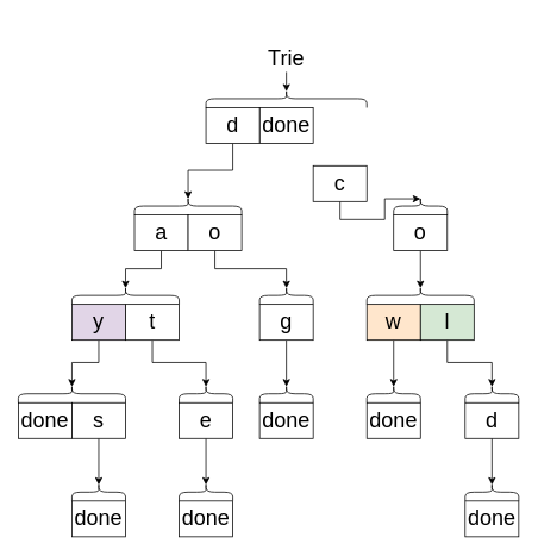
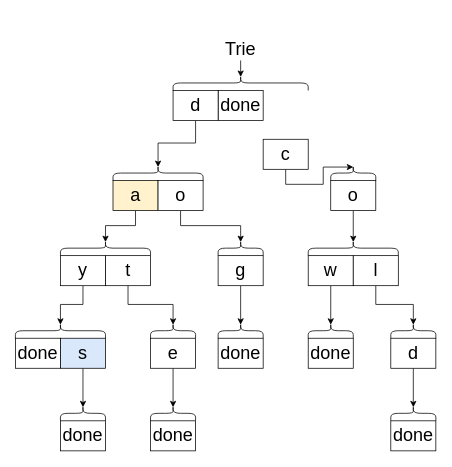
- <mxCell id="8" value="&lt;font style=&quot;font-size: 24px&quot;&gt;a&lt;/font&gt;" style="rounded=0;whiteSpace=wrap;html=1;align=center;" vertex="1" parent="1"><mxGeometry x="150" y="240" width="60" height="40" as="geometry" /></mxCell>
+ <mxCell id="8" value="&lt;font style=&quot;font-size: 24px&quot;&gt;a&lt;/font&gt;" style="rounded=0;whiteSpace=wrap;html=1;align=center;fillColor=#fff2cc;" vertex="1" parent="1"><mxGeometry x="150" y="240" width="60" height="40" as="geometry" /></mxCell>
- <mxCell id="19" value="&lt;font style=&quot;font-size: 24px&quot;&gt;y&lt;/font&gt;" style="rounded=0;whiteSpace=wrap;html=1;align=center;fillColor=#e1d5e7;" vertex="1" parent="1"><mxGeometry x="80" y="340" width="60" height="40" as="geometry" /></mxCell>
+ <mxCell id="19" value="&lt;font style=&quot;font-size: 24px&quot;&gt;y&lt;/font&gt;" style="rounded=0;whiteSpace=wrap;html=1;align=center;" vertex="1" parent="1"><mxGeometry x="80" y="340" width="60" height="40" as="geometry" /></mxCell>
- <mxCell id="37" value="&lt;font style=&quot;font-size: 24px&quot;&gt;w&lt;/font&gt;" style="rounded=0;whiteSpace=wrap;html=1;align=center;fillColor=#ffe6cc;" vertex="1" parent="1"><mxGeometry x="410" y="340" width="60" height="40" as="geometry" /></mxCell>
+ <mxCell id="37" value="&lt;font style=&quot;font-size: 24px&quot;&gt;w&lt;/font&gt;" style="rounded=0;whiteSpace=wrap;html=1;align=center;" vertex="1" parent="1"><mxGeometry x="410" y="340" width="60" height="40" as="geometry" /></mxCell>
- <mxCell id="39" value="&lt;font style=&quot;font-size: 24px&quot;&gt;l&lt;/font&gt;" style="rounded=0;whiteSpace=wrap;html=1;align=center;fillColor=#d5e8d4;" vertex="1" parent="1"><mxGeometry x="470" y="340" width="60" height="40" as="geometry" /></mxCell>
+ <mxCell id="39" value="&lt;font style=&quot;font-size: 24px&quot;&gt;l&lt;/font&gt;" style="rounded=0;whiteSpace=wrap;html=1;align=center;" vertex="1" parent="1"><mxGeometry x="470" y="340" width="60" height="40" as="geometry" /></mxCell>
- <mxCell id="14" value="&lt;font style=&quot;font-size: 24px&quot;&gt;s&lt;/font&gt;" style="rounded=0;whiteSpace=wrap;html=1;align=center;" vertex="1" parent="1"><mxGeometry x="80" y="450" width="60" height="40" as="geometry" /></mxCell>
+ <mxCell id="14" value="&lt;font style=&quot;font-size: 24px&quot;&gt;s&lt;/font&gt;" style="rounded=0;whiteSpace=wrap;html=1;align=center;fillColor=#dae8fc;" vertex="1" parent="1"><mxGeometry x="80" y="450" width="60" height="40" as="geometry" /></mxCell>
